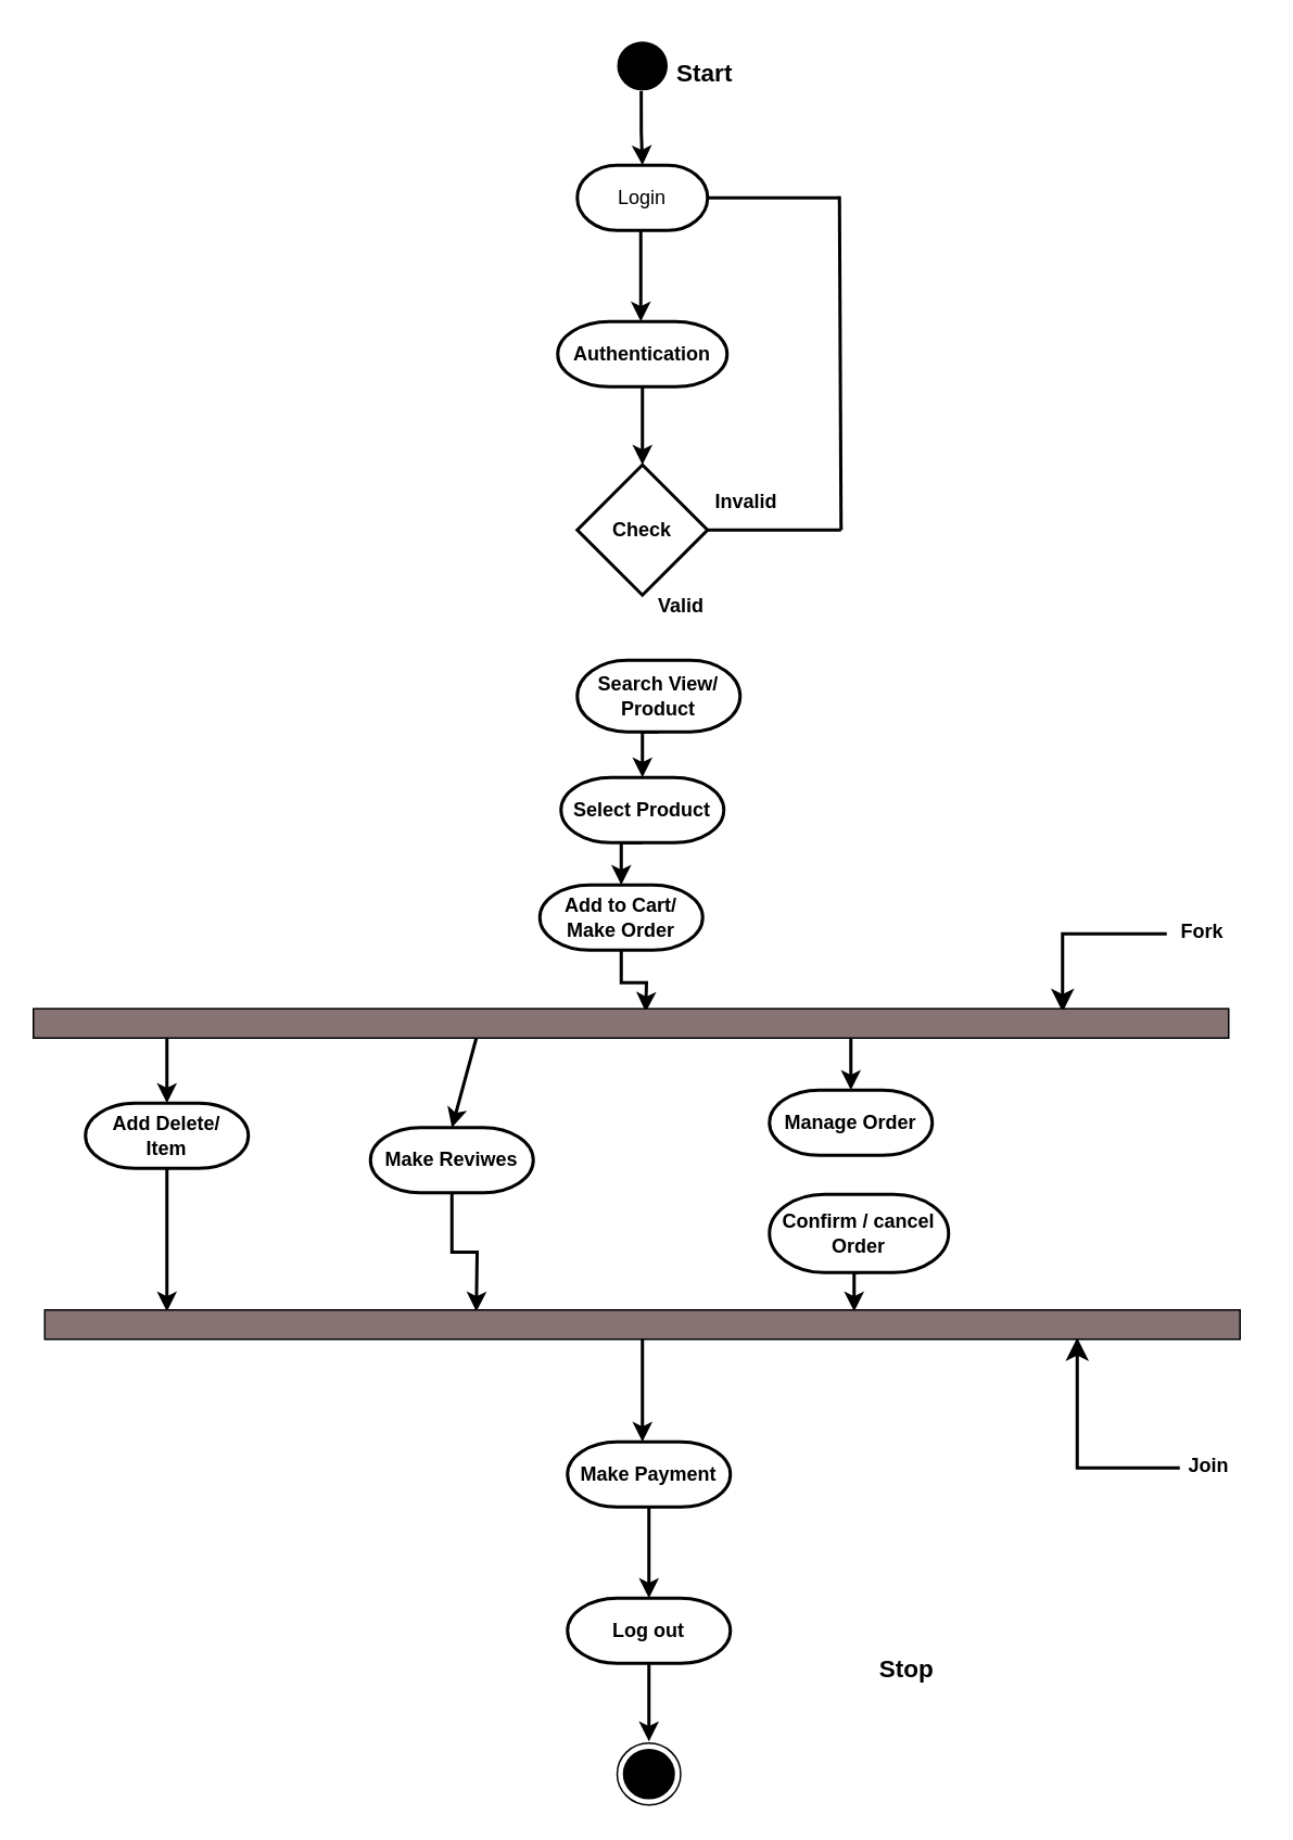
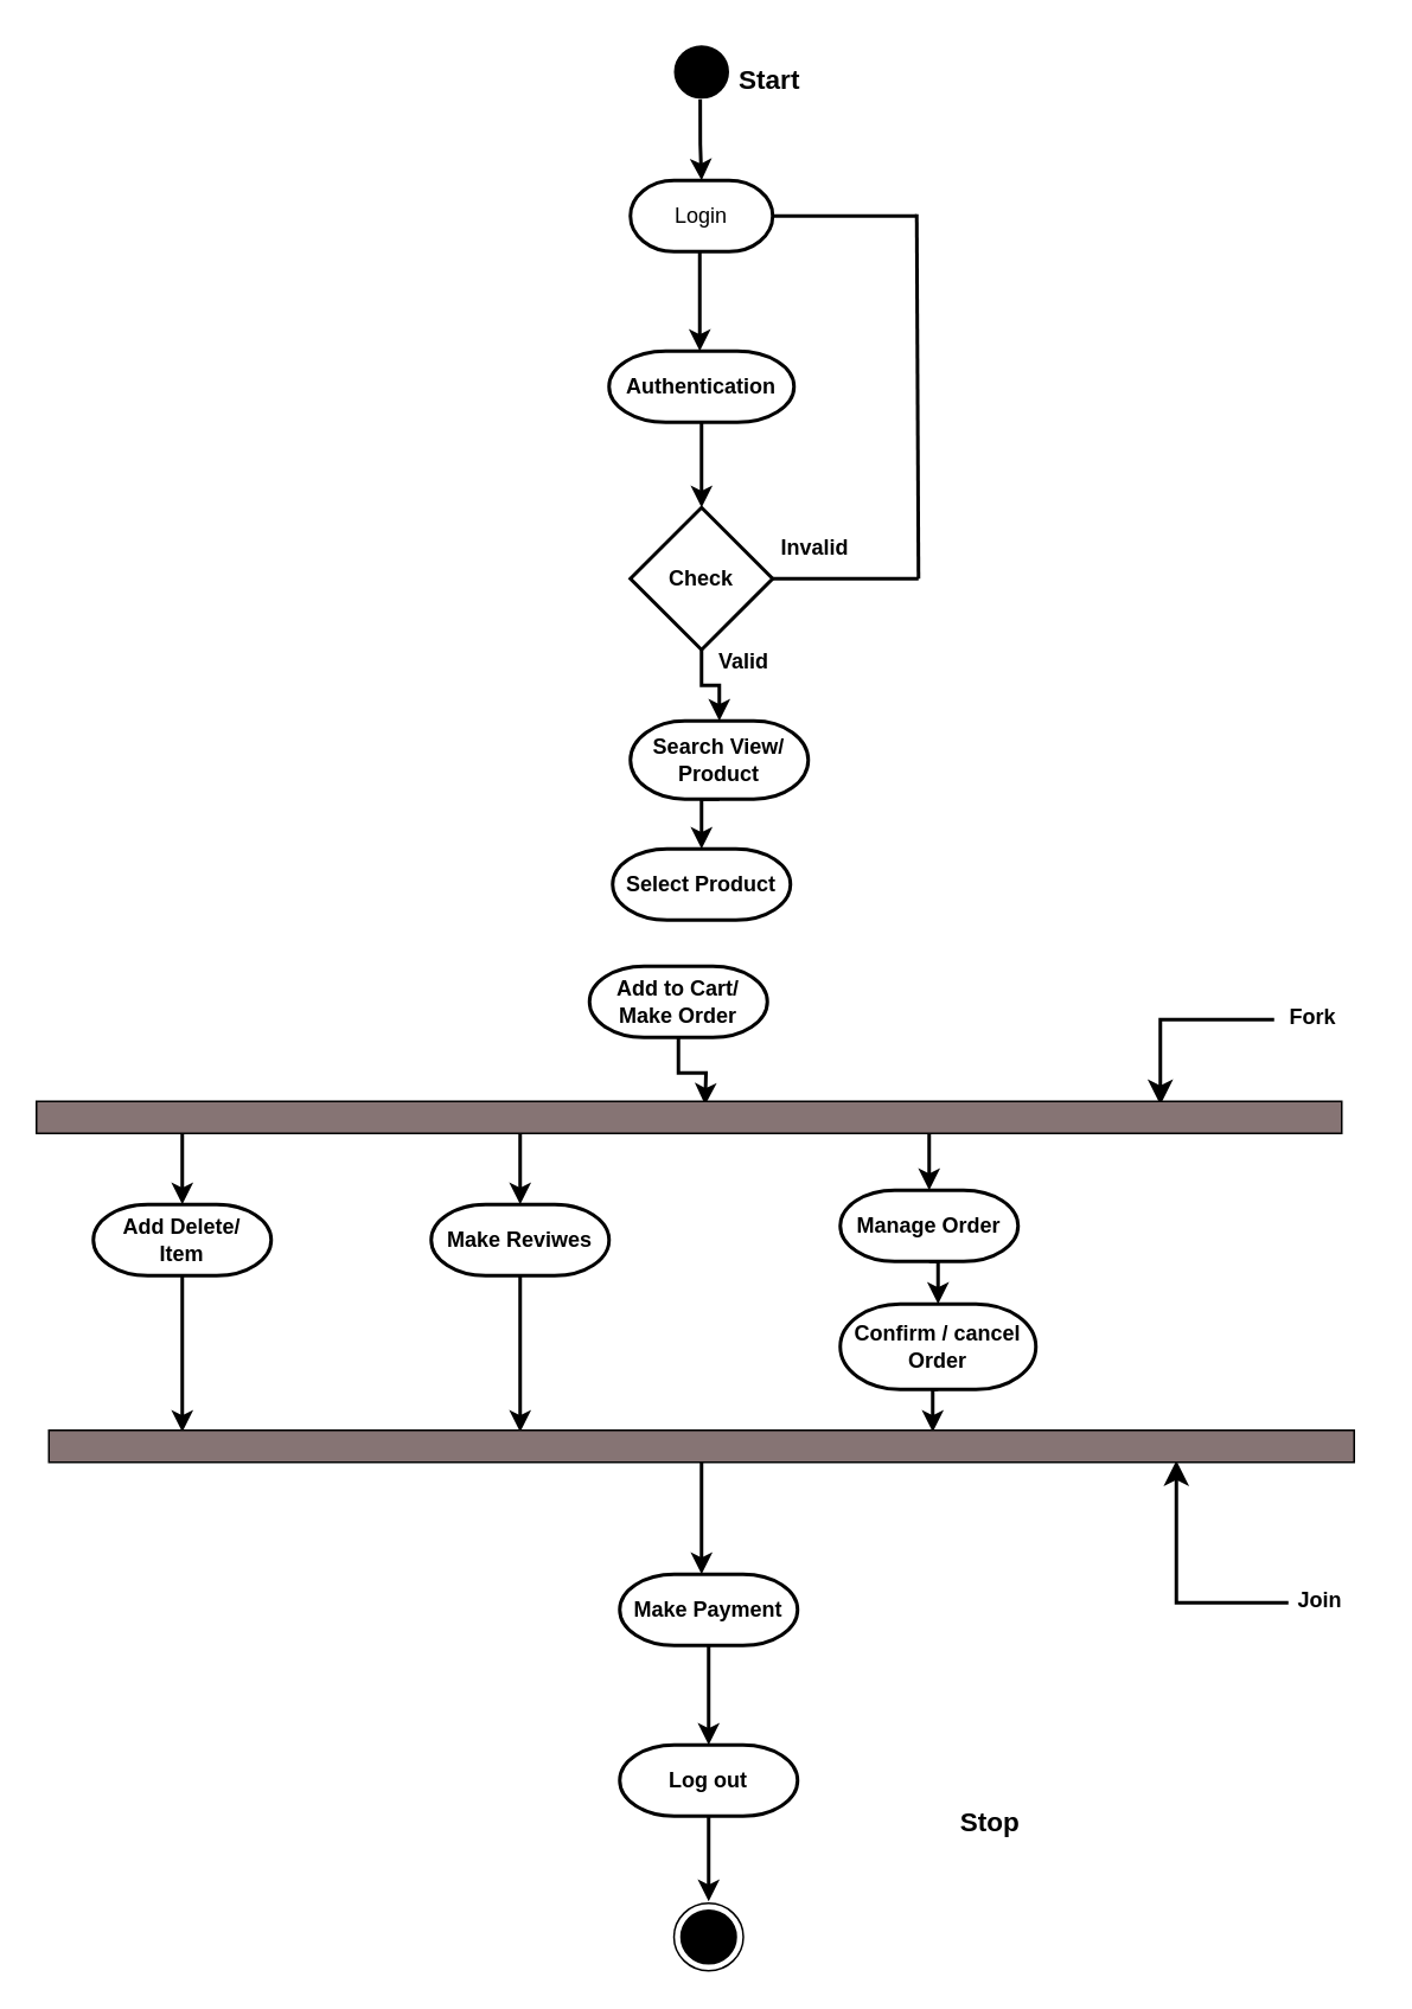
+ <mxCell id="5" style="edgeStyle=orthogonalEdgeStyle;rounded=0;orthogonalLoop=1;jettySize=auto;html=1;exitX=0.5;exitY=1;exitDx=0;exitDy=0;entryX=0.5;entryY=0;entryDx=0;entryDy=0;entryPerimeter=0;strokeWidth=2;" parent="1" source="6" target="29" edge="1"><mxGeometry relative="1" as="geometry" /></mxCell>
- <mxCell id="30" style="edgeStyle=orthogonalEdgeStyle;rounded=0;orthogonalLoop=1;jettySize=auto;html=1;exitX=0.5;exitY=1;exitDx=0;exitDy=0;exitPerimeter=0;entryX=0.5;entryY=0;entryDx=0;entryDy=0;entryPerimeter=0;strokeWidth=2;" parent="1" source="31" target="33" edge="1"><mxGeometry relative="1" as="geometry" /></mxCell>
- <mxCell id="20" value="&lt;b&gt;Make Reviwes&lt;/b&gt;" style="strokeWidth=2;html=1;shape=mxgraph.flowchart.terminator;whiteSpace=wrap;" parent="1" vertex="1"><mxGeometry x="227" y="692" width="100" height="40" as="geometry" /></mxCell>
+ <mxCell id="20" value="&lt;b&gt;Make Reviwes&lt;/b&gt;" style="strokeWidth=2;html=1;shape=mxgraph.flowchart.terminator;whiteSpace=wrap;" parent="1" vertex="1"><mxGeometry x="242" y="677" width="100" height="40" as="geometry" /></mxCell>
+ <mxCell id="21" style="edgeStyle=orthogonalEdgeStyle;rounded=0;orthogonalLoop=1;jettySize=auto;html=1;exitX=0.5;exitY=1;exitDx=0;exitDy=0;exitPerimeter=0;entryX=0.5;entryY=0;entryDx=0;entryDy=0;entryPerimeter=0;strokeWidth=2;" parent="1" source="22" target="24" edge="1"><mxGeometry relative="1" as="geometry" /></mxCell>
